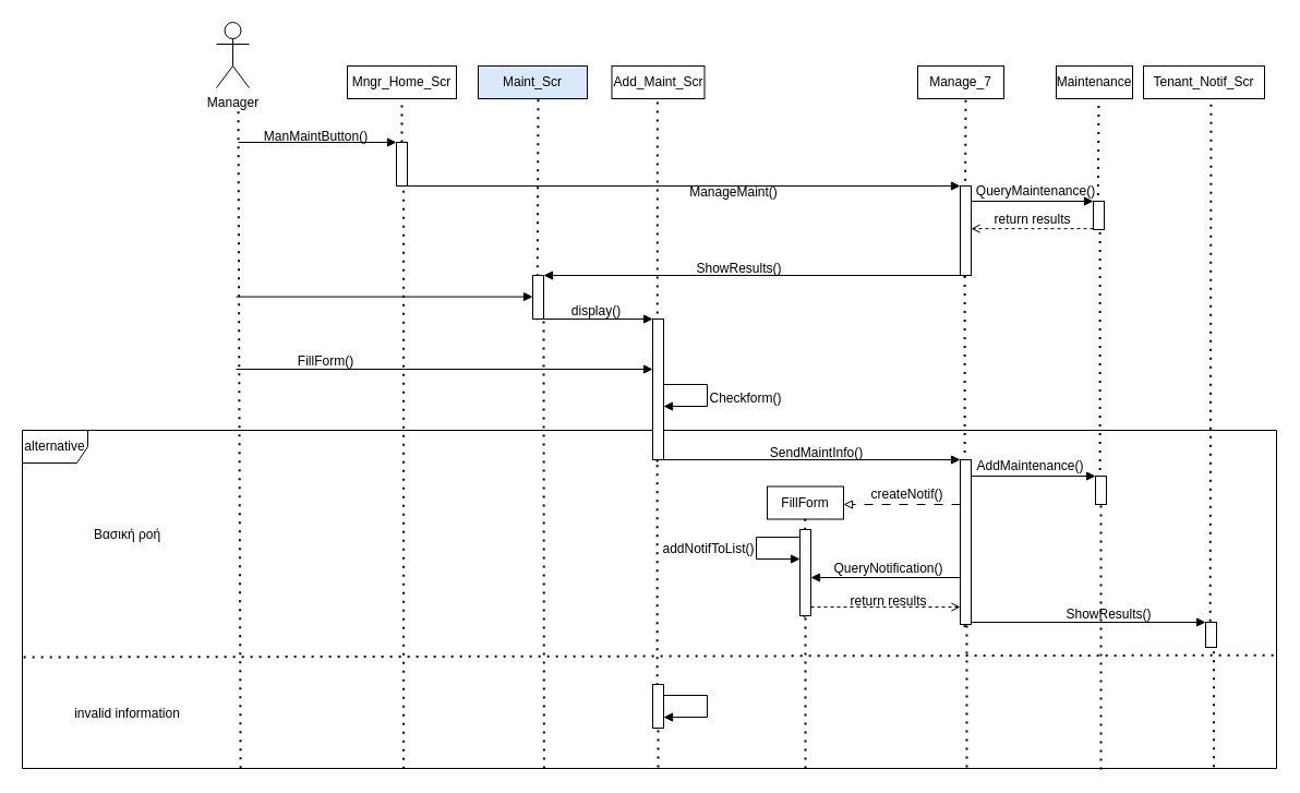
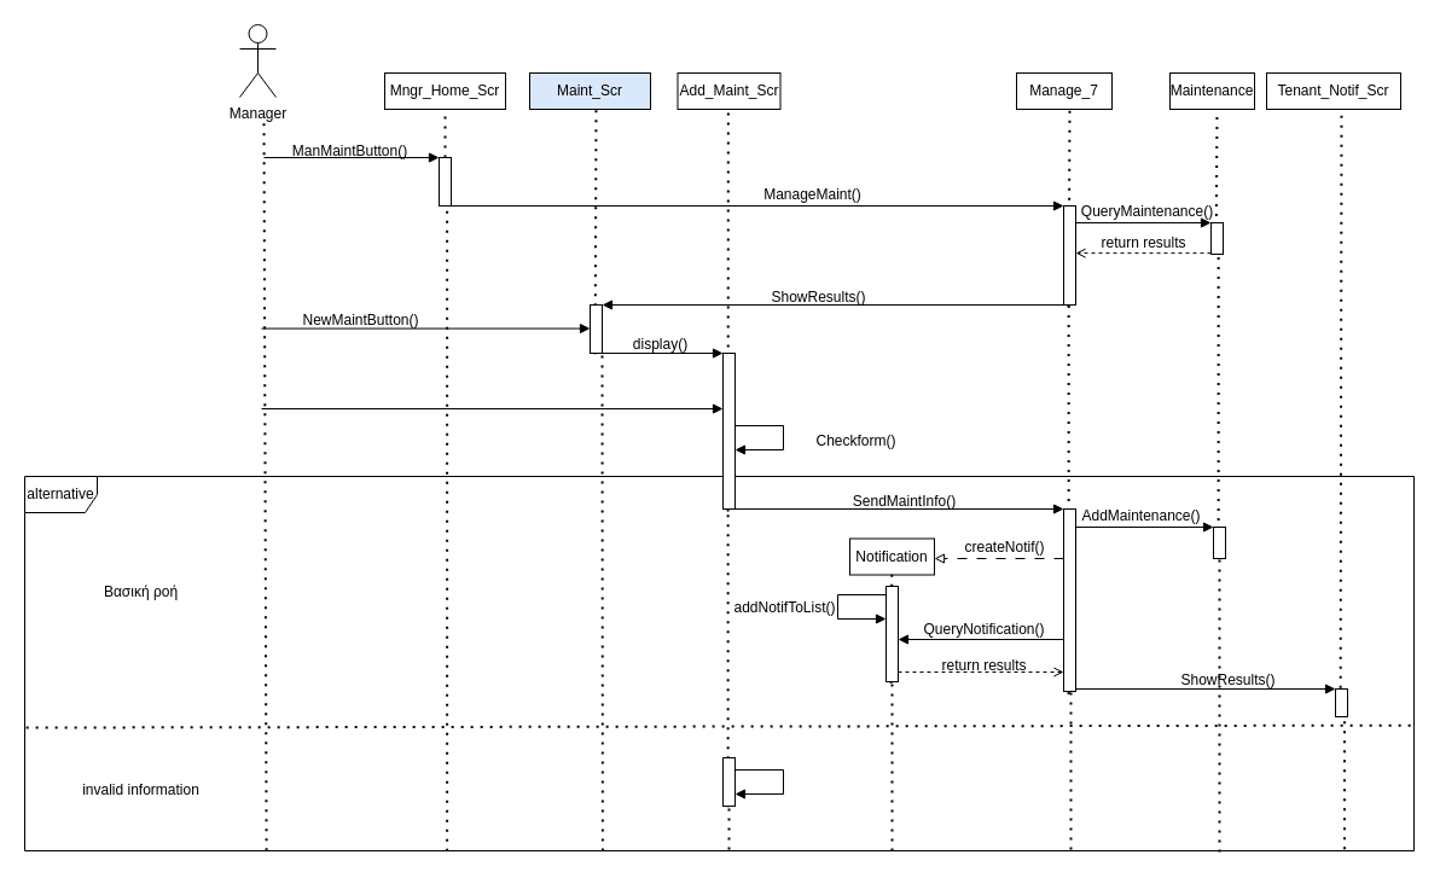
- <mxCell id="28" value="ManageMaint()" style="text;html=1;align=center;verticalAlign=middle;resizable=0;points=[];autosize=1;strokeColor=none;fillColor=none;" vertex="1" parent="1"><mxGeometry x="622" y="163" width="99" height="26" as="geometry" /></mxCell>
+ <mxCell id="28" value="ManageMaint()" style="text;html=1;align=center;verticalAlign=middle;resizable=0;points=[];autosize=1;strokeColor=none;fillColor=none;" vertex="1" parent="1"><mxGeometry x="622" y="148" width="99" height="26" as="geometry" /></mxCell>
+ <mxCell id="40" value="NewMaintButton()" style="text;html=1;align=center;verticalAlign=middle;resizable=0;points=[];autosize=1;strokeColor=none;fillColor=none;" vertex="1" parent="1"><mxGeometry x="241" y="252" width="114" height="26" as="geometry" /></mxCell>
- <mxCell id="46" value="FillForm()" style="text;html=1;align=center;verticalAlign=middle;resizable=0;points=[];autosize=1;strokeColor=none;fillColor=none;" vertex="1" parent="1"><mxGeometry x="263.5" y="318" width="69" height="26" as="geometry" /></mxCell>
- <mxCell id="47" value="Checkform()" style="text;html=1;align=center;verticalAlign=middle;resizable=0;points=[];autosize=1;strokeColor=none;fillColor=none;" vertex="1" parent="1"><mxGeometry x="641" y="352" width="84" height="26" as="geometry" /></mxCell>
+ <mxCell id="47" value="Checkform()" style="text;html=1;align=center;verticalAlign=middle;resizable=0;points=[];autosize=1;strokeColor=none;fillColor=none;" vertex="1" parent="1"><mxGeometry x="666" y="352" width="84" height="26" as="geometry" /></mxCell>
- <mxCell id="56" value="FillForm" style="html=1;whiteSpace=wrap;" vertex="1" parent="1"><mxGeometry x="703" y="445.5" width="70" height="30" as="geometry" /></mxCell>
+ <mxCell id="56" value="Notification" style="html=1;whiteSpace=wrap;" vertex="1" parent="1"><mxGeometry x="703" y="445.5" width="70" height="30" as="geometry" /></mxCell>
